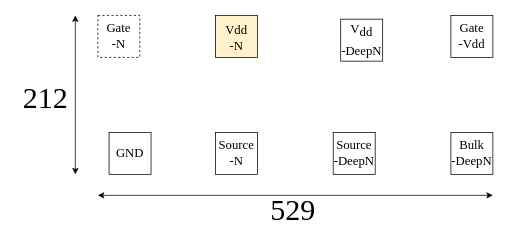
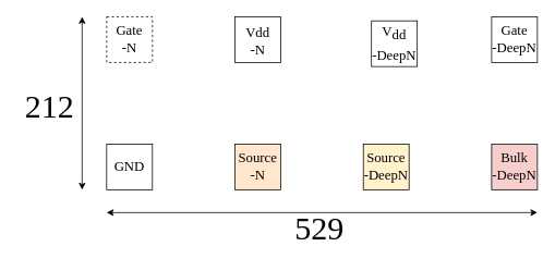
- <mxCell id="3" value="&lt;span style=&quot;font-size: 17px;&quot;&gt;&lt;sub style=&quot;font-size: 17px;&quot;&gt;Vdd&lt;br style=&quot;font-size: 17px;&quot;&gt;&lt;/sub&gt;-N&lt;/span&gt;" style="rounded=0;whiteSpace=wrap;html=1;fontFamily=Times New Roman;fontSize=17;fillColor=#fff2cc;" parent="1" vertex="1"><mxGeometry x="287" y="20" width="56" height="56" as="geometry" /></mxCell>
+ <mxCell id="3" value="&lt;span style=&quot;font-size: 17px;&quot;&gt;&lt;sub style=&quot;font-size: 17px;&quot;&gt;Vdd&lt;br style=&quot;font-size: 17px;&quot;&gt;&lt;/sub&gt;-N&lt;/span&gt;" style="rounded=0;whiteSpace=wrap;html=1;fontFamily=Times New Roman;fontSize=17;" parent="1" vertex="1"><mxGeometry x="287" y="20" width="56" height="56" as="geometry" /></mxCell>
- <mxCell id="5" value="Gate&lt;br&gt;-Vdd" style="rounded=0;whiteSpace=wrap;html=1;fontFamily=Times New Roman;fontSize=17;" parent="1" vertex="1"><mxGeometry x="601" y="20" width="56" height="56" as="geometry" /></mxCell>
+ <mxCell id="5" value="Gate&lt;br&gt;-DeepN" style="rounded=0;whiteSpace=wrap;html=1;fontFamily=Times New Roman;fontSize=17;" parent="1" vertex="1"><mxGeometry x="601" y="20" width="56" height="56" as="geometry" /></mxCell>
- <mxCell id="6" value="GND" style="rounded=0;whiteSpace=wrap;html=1;fontFamily=Times New Roman;fontSize=17;" parent="1" vertex="1"><mxGeometry x="145" y="176" width="56" height="56" as="geometry" /></mxCell>
+ <mxCell id="6" value="GND" style="rounded=0;whiteSpace=wrap;html=1;fontFamily=Times New Roman;fontSize=17;" parent="1" vertex="1"><mxGeometry x="130" y="176" width="56" height="56" as="geometry" /></mxCell>
- <mxCell id="7" value="Source&lt;br style=&quot;font-size: 17px;&quot;&gt;-N" style="rounded=0;whiteSpace=wrap;html=1;fontFamily=Times New Roman;fontSize=17;" parent="1" vertex="1"><mxGeometry x="287" y="176" width="56" height="56" as="geometry" /></mxCell>
+ <mxCell id="7" value="Source&lt;br style=&quot;font-size: 17px;&quot;&gt;-N" style="rounded=0;whiteSpace=wrap;html=1;fontFamily=Times New Roman;fontSize=17;fillColor=#ffe6cc;" parent="1" vertex="1"><mxGeometry x="287" y="176" width="56" height="56" as="geometry" /></mxCell>
- <mxCell id="8" value="Source&lt;br style=&quot;font-size: 17px;&quot;&gt;-DeepN" style="rounded=0;whiteSpace=wrap;html=1;fontFamily=Times New Roman;fontSize=17;" parent="1" vertex="1"><mxGeometry x="444" y="176" width="56" height="56" as="geometry" /></mxCell>
+ <mxCell id="8" value="Source&lt;br style=&quot;font-size: 17px;&quot;&gt;-DeepN" style="rounded=0;whiteSpace=wrap;html=1;fontFamily=Times New Roman;fontSize=17;fillColor=#fff2cc;" parent="1" vertex="1"><mxGeometry x="444" y="176" width="56" height="56" as="geometry" /></mxCell>
- <mxCell id="9" value="Bulk&lt;br&gt;-DeepN" style="rounded=0;whiteSpace=wrap;html=1;fontFamily=Times New Roman;fontSize=17;" parent="1" vertex="1"><mxGeometry x="601" y="176" width="56" height="56" as="geometry" /></mxCell>
+ <mxCell id="9" value="Bulk&lt;br&gt;-DeepN" style="rounded=0;whiteSpace=wrap;html=1;fontFamily=Times New Roman;fontSize=17;fillColor=#f8cecc;" parent="1" vertex="1"><mxGeometry x="601" y="176" width="56" height="56" as="geometry" /></mxCell>
